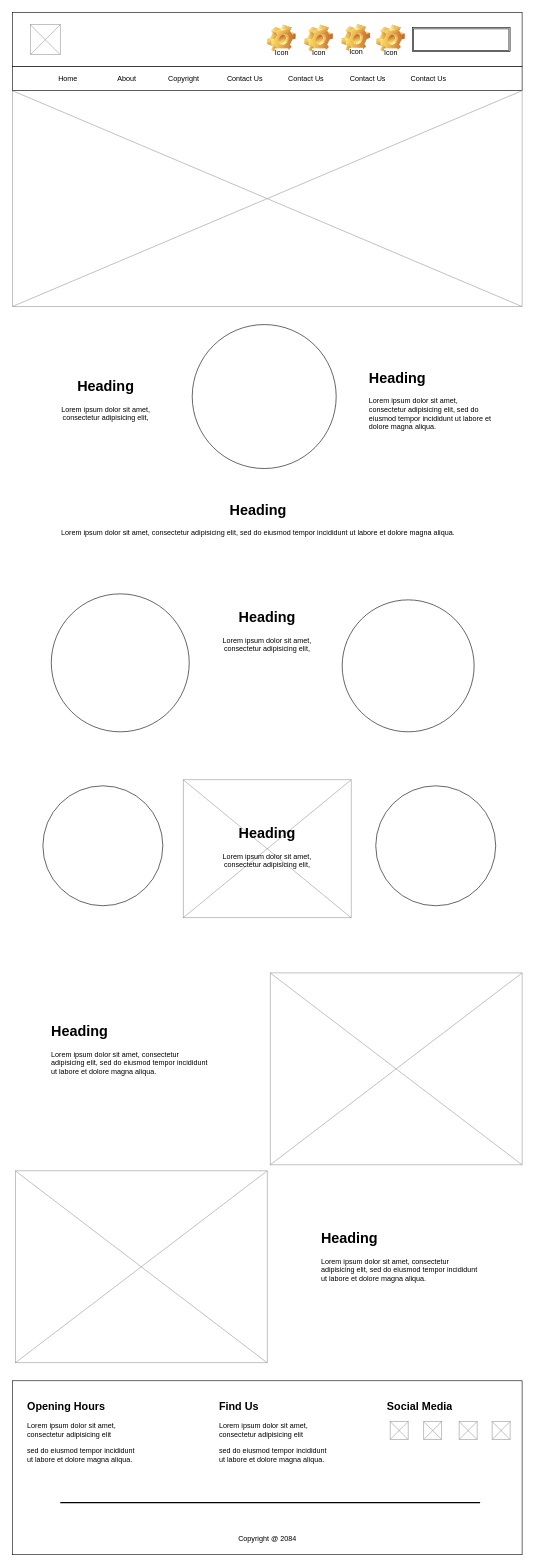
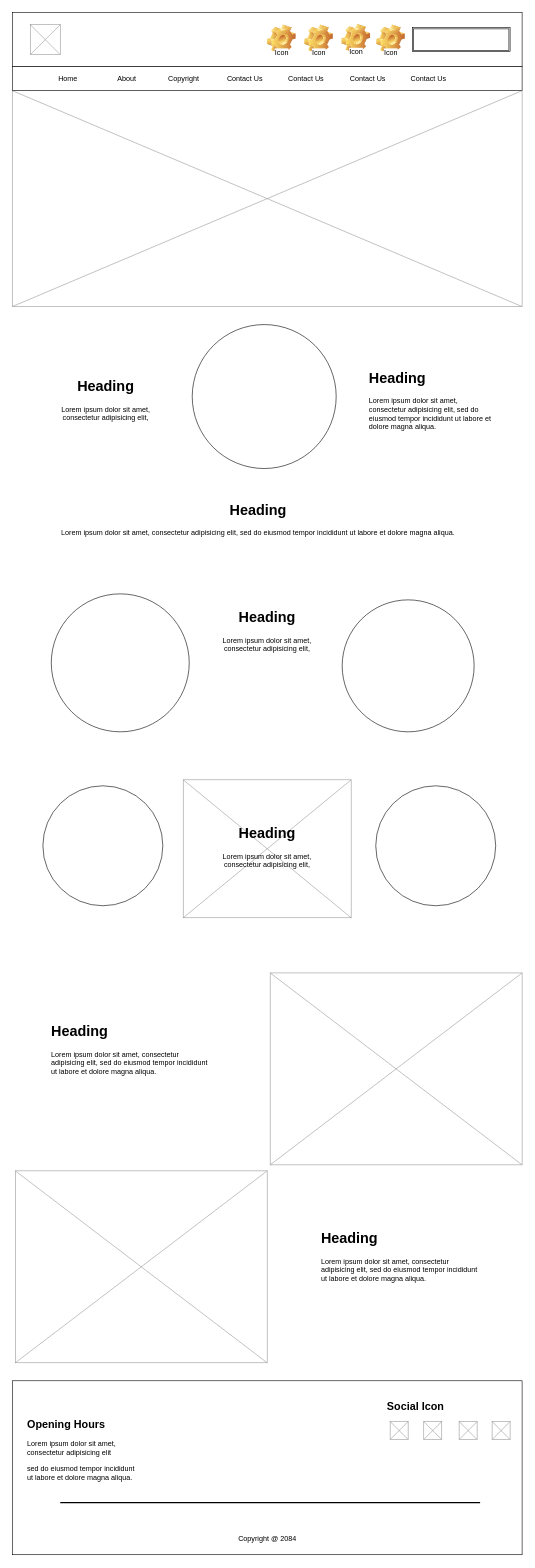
- <mxCell id="24" value="&lt;h2&gt;Social Media&lt;/h2&gt;" style="text;html=1;strokeColor=none;fillColor=none;spacing=5;spacingTop=-20;whiteSpace=wrap;overflow=hidden;rounded=0;" parent="1" vertex="1"><mxGeometry x="640" y="2329" width="190" height="40" as="geometry" /></mxCell>
+ <mxCell id="24" value="&lt;h2&gt;Social Icon&lt;/h2&gt;" style="text;html=1;strokeColor=none;fillColor=none;spacing=5;spacingTop=-20;whiteSpace=wrap;overflow=hidden;rounded=0;" parent="1" vertex="1"><mxGeometry x="640" y="2329" width="190" height="40" as="geometry" /></mxCell>
- <mxCell id="22" value="&lt;h2&gt;Opening Hours&amp;nbsp;&lt;/h2&gt;&lt;p&gt;Lorem ipsum dolor sit amet, consectetur adipisicing elit&lt;/p&gt;&lt;p&gt;sed do eiusmod tempor incididunt ut labore et dolore magna aliqua.&lt;br&gt;&lt;/p&gt;" style="text;html=1;strokeColor=none;fillColor=none;spacing=5;spacingTop=-20;whiteSpace=wrap;overflow=hidden;rounded=0;" parent="1" vertex="1"><mxGeometry x="40" y="2329" width="190" height="120" as="geometry" /></mxCell>
+ <mxCell id="22" value="&lt;h2&gt;Opening Hours&amp;nbsp;&lt;/h2&gt;&lt;p&gt;Lorem ipsum dolor sit amet, consectetur adipisicing elit&lt;/p&gt;&lt;p&gt;sed do eiusmod tempor incididunt ut labore et dolore magna aliqua.&lt;br&gt;&lt;/p&gt;" style="text;html=1;strokeColor=none;fillColor=none;spacing=5;spacingTop=-20;whiteSpace=wrap;overflow=hidden;rounded=0;" parent="1" vertex="1"><mxGeometry x="40" y="2359" width="190" height="120" as="geometry" /></mxCell>
- <mxCell id="23" value="&lt;h2&gt;Find Us&lt;/h2&gt;&lt;p&gt;Lorem ipsum dolor sit amet, consectetur adipisicing elit&lt;/p&gt;&lt;p&gt;sed do eiusmod tempor incididunt ut labore et dolore magna aliqua.&lt;br&gt;&lt;/p&gt;" style="text;html=1;strokeColor=none;fillColor=none;spacing=5;spacingTop=-20;whiteSpace=wrap;overflow=hidden;rounded=0;" parent="1" vertex="1"><mxGeometry x="360" y="2329" width="190" height="120" as="geometry" /></mxCell>
